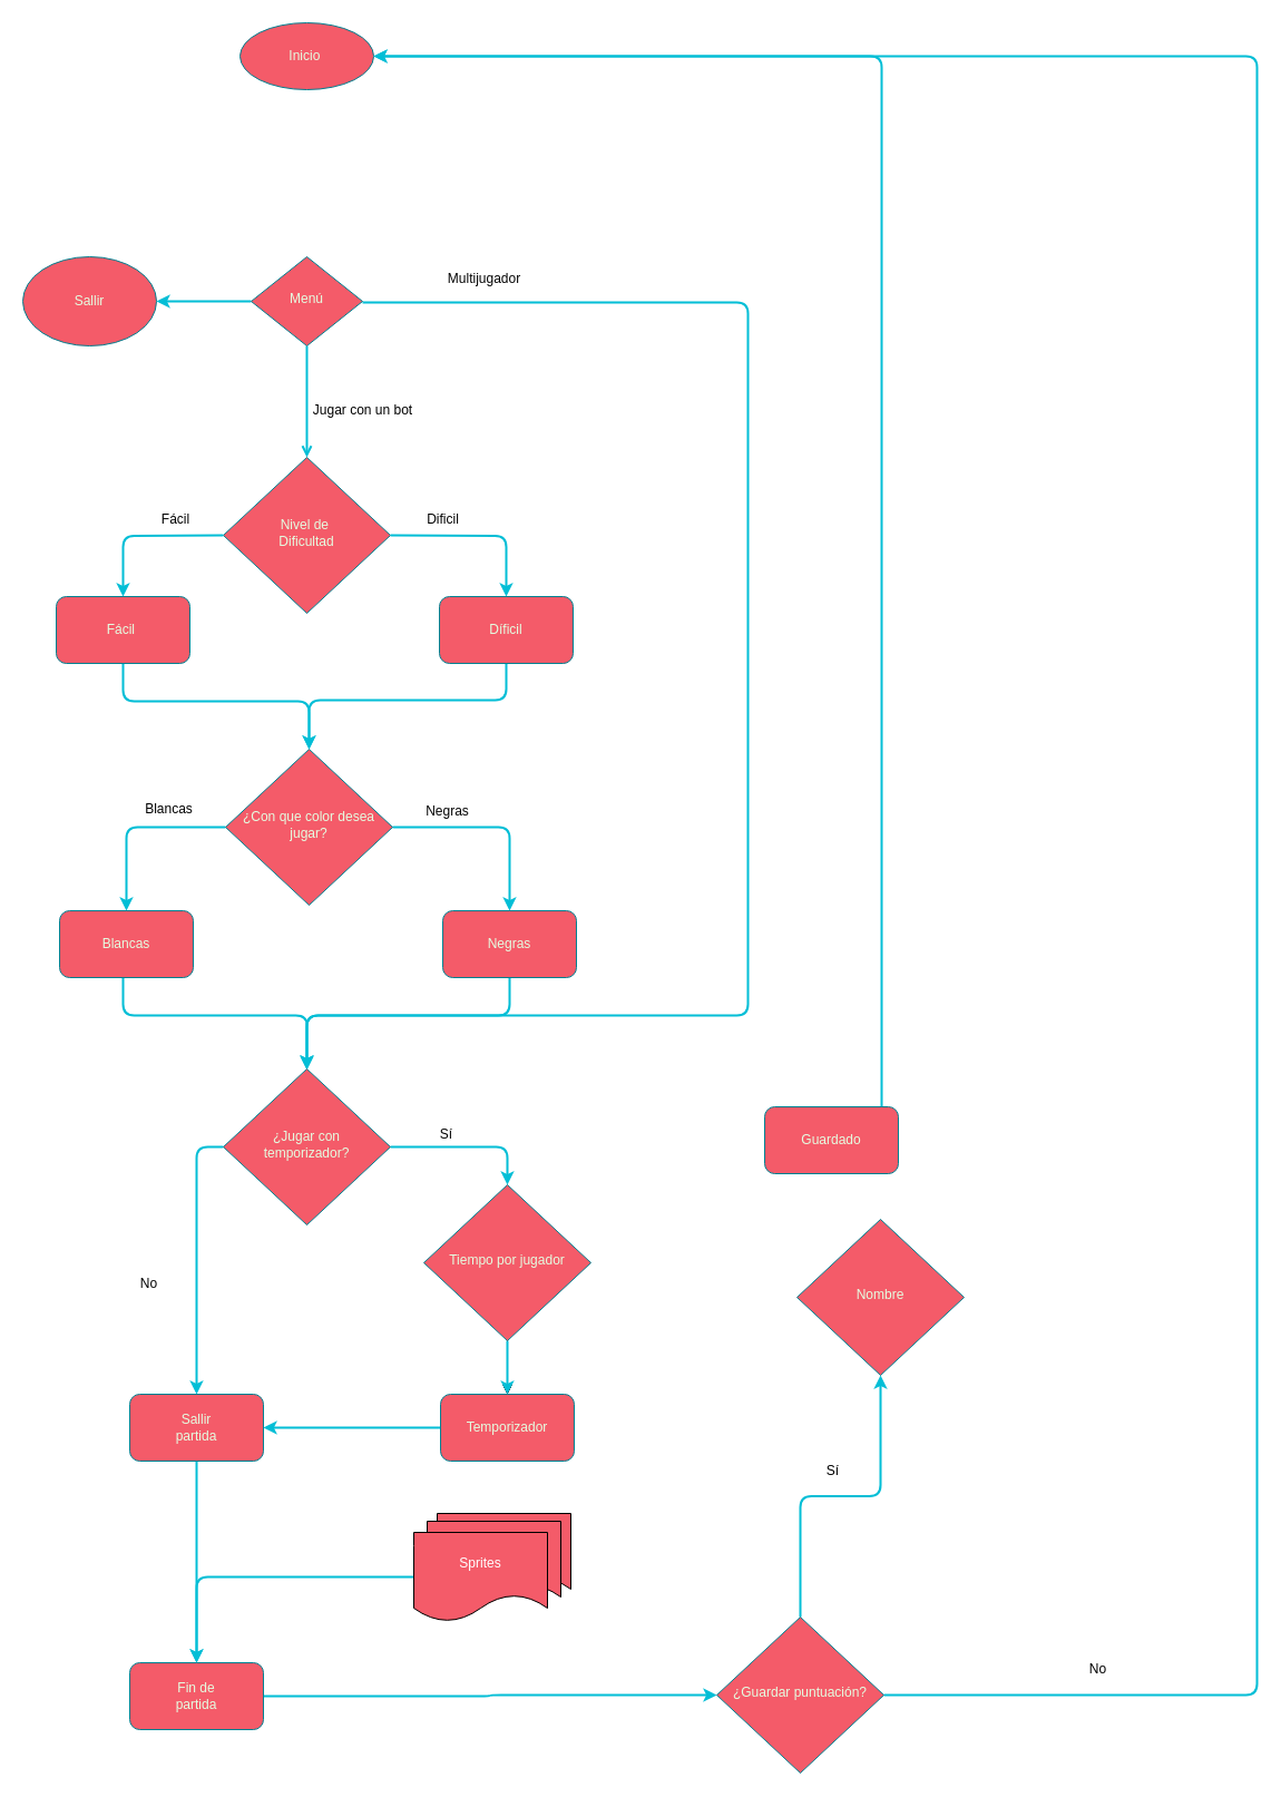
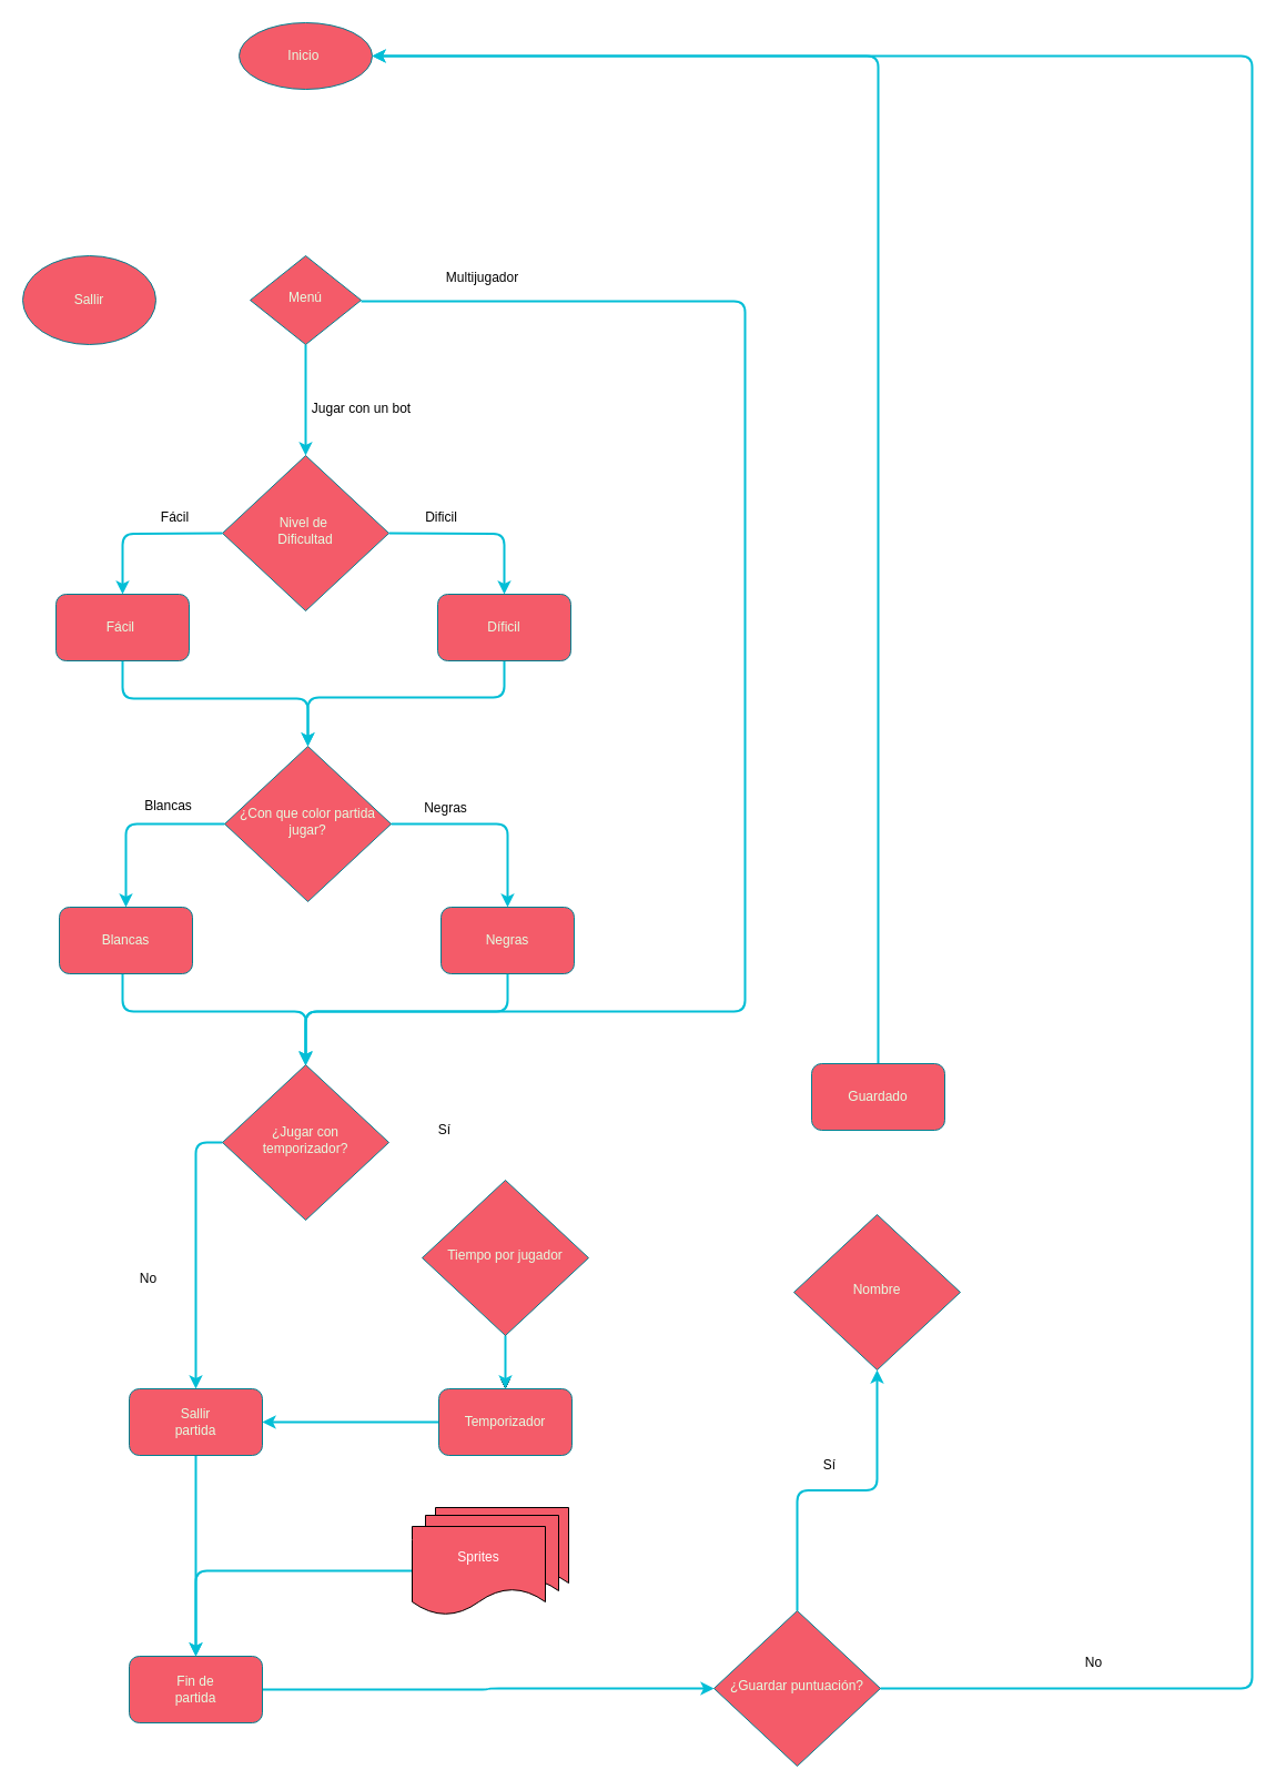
- <mxCell id="2" value="" style="edgeStyle=orthogonalEdgeStyle;curved=0;rounded=1;sketch=0;orthogonalLoop=1;jettySize=auto;html=1;fillColor=#F45B69;fontColor=#E4FDE1;strokeColor=#03BED6;strokeWidth=2;" parent="1" source="5" target="11" edge="1"><mxGeometry relative="1" as="geometry" /></mxCell>
- <mxCell id="3" style="edgeStyle=orthogonalEdgeStyle;curved=0;rounded=1;sketch=0;orthogonalLoop=1;jettySize=auto;html=1;entryX=0.5;entryY=0;entryDx=0;entryDy=0;fillColor=#F45B69;fontColor=#E4FDE1;strokeColor=#03BED6;strokeWidth=2;endArrow=open;" parent="1" source="5" target="18" edge="1"><mxGeometry relative="1" as="geometry" /></mxCell>
+ <mxCell id="3" style="edgeStyle=orthogonalEdgeStyle;curved=0;rounded=1;sketch=0;orthogonalLoop=1;jettySize=auto;html=1;entryX=0.5;entryY=0;entryDx=0;entryDy=0;fillColor=#F45B69;fontColor=#E4FDE1;strokeColor=#03BED6;strokeWidth=2;" parent="1" source="5" target="18" edge="1"><mxGeometry relative="1" as="geometry" /></mxCell>
- <mxCell id="9" value="¿Con que color desea jugar?" style="rhombus;whiteSpace=wrap;html=1;shadow=0;fontFamily=Helvetica;fontSize=12;align=center;strokeWidth=1;spacing=6;spacingTop=-4;fillColor=#F45B69;strokeColor=#028090;fontColor=#E4FDE1;" parent="1" vertex="1"><mxGeometry x="202" y="672" width="150" height="140" as="geometry" /></mxCell>
+ <mxCell id="9" value="¿Con que color partida jugar?" style="rhombus;whiteSpace=wrap;html=1;shadow=0;fontFamily=Helvetica;fontSize=12;align=center;strokeWidth=1;spacing=6;spacingTop=-4;fillColor=#F45B69;strokeColor=#028090;fontColor=#E4FDE1;" parent="1" vertex="1"><mxGeometry x="202" y="672" width="150" height="140" as="geometry" /></mxCell>
- <mxCell id="49" value="Guardado" style="rounded=1;whiteSpace=wrap;html=1;fillColor=#F45B69;strokeColor=#028090;fontColor=#E4FDE1;" parent="1" vertex="1"><mxGeometry x="686" y="993" width="120" height="60" as="geometry" /></mxCell>
+ <mxCell id="49" value="Guardado" style="rounded=1;whiteSpace=wrap;html=1;fillColor=#F45B69;strokeColor=#028090;fontColor=#E4FDE1;" parent="1" vertex="1"><mxGeometry x="731" y="958" width="120" height="60" as="geometry" /></mxCell>
- <mxCell id="25" style="edgeStyle=orthogonalEdgeStyle;rounded=1;orthogonalLoop=1;jettySize=auto;html=1;entryX=0.5;entryY=0;entryDx=0;entryDy=0;strokeColor=#03BED6;strokeWidth=2;" edge="1" parent="1" source="26" target="37"><mxGeometry relative="1" as="geometry" /></mxCell>
